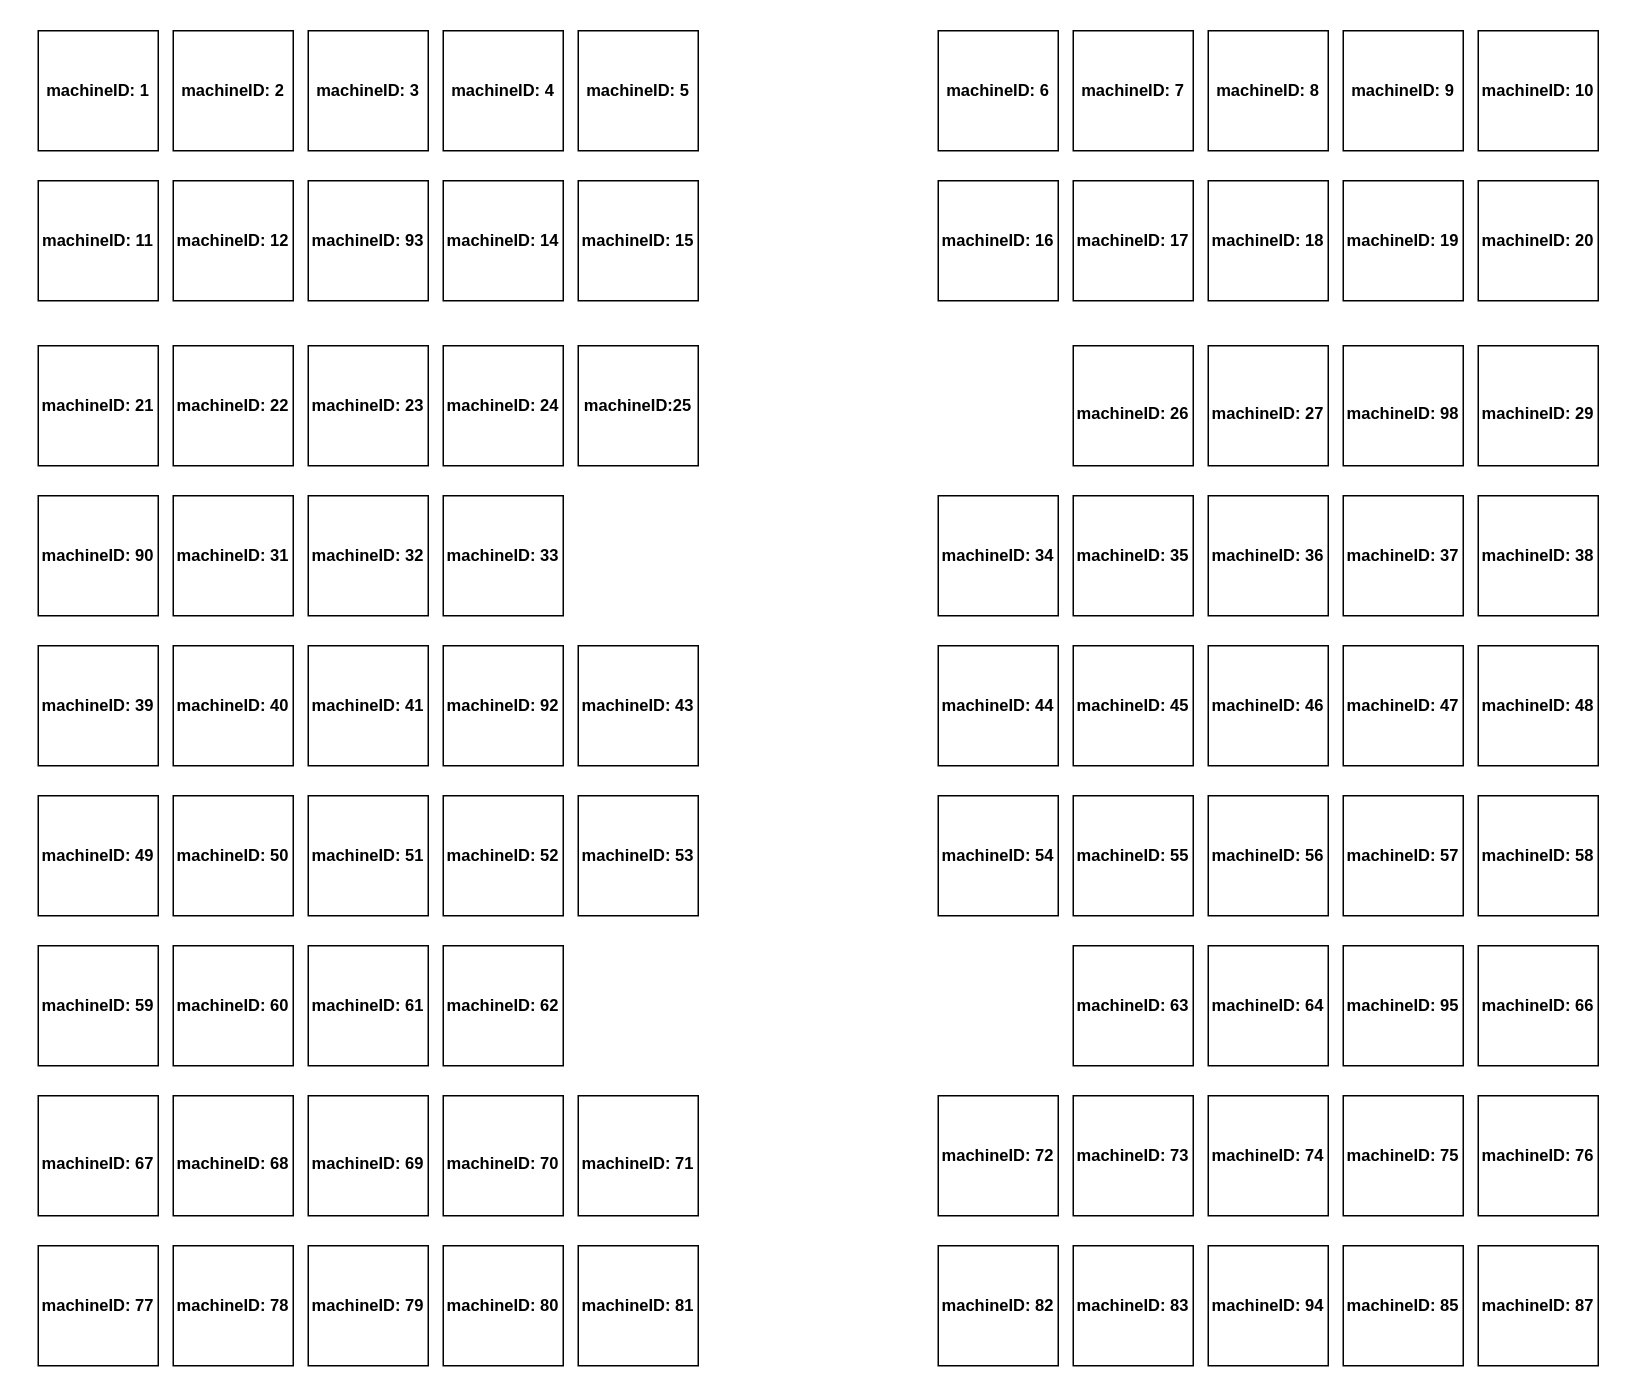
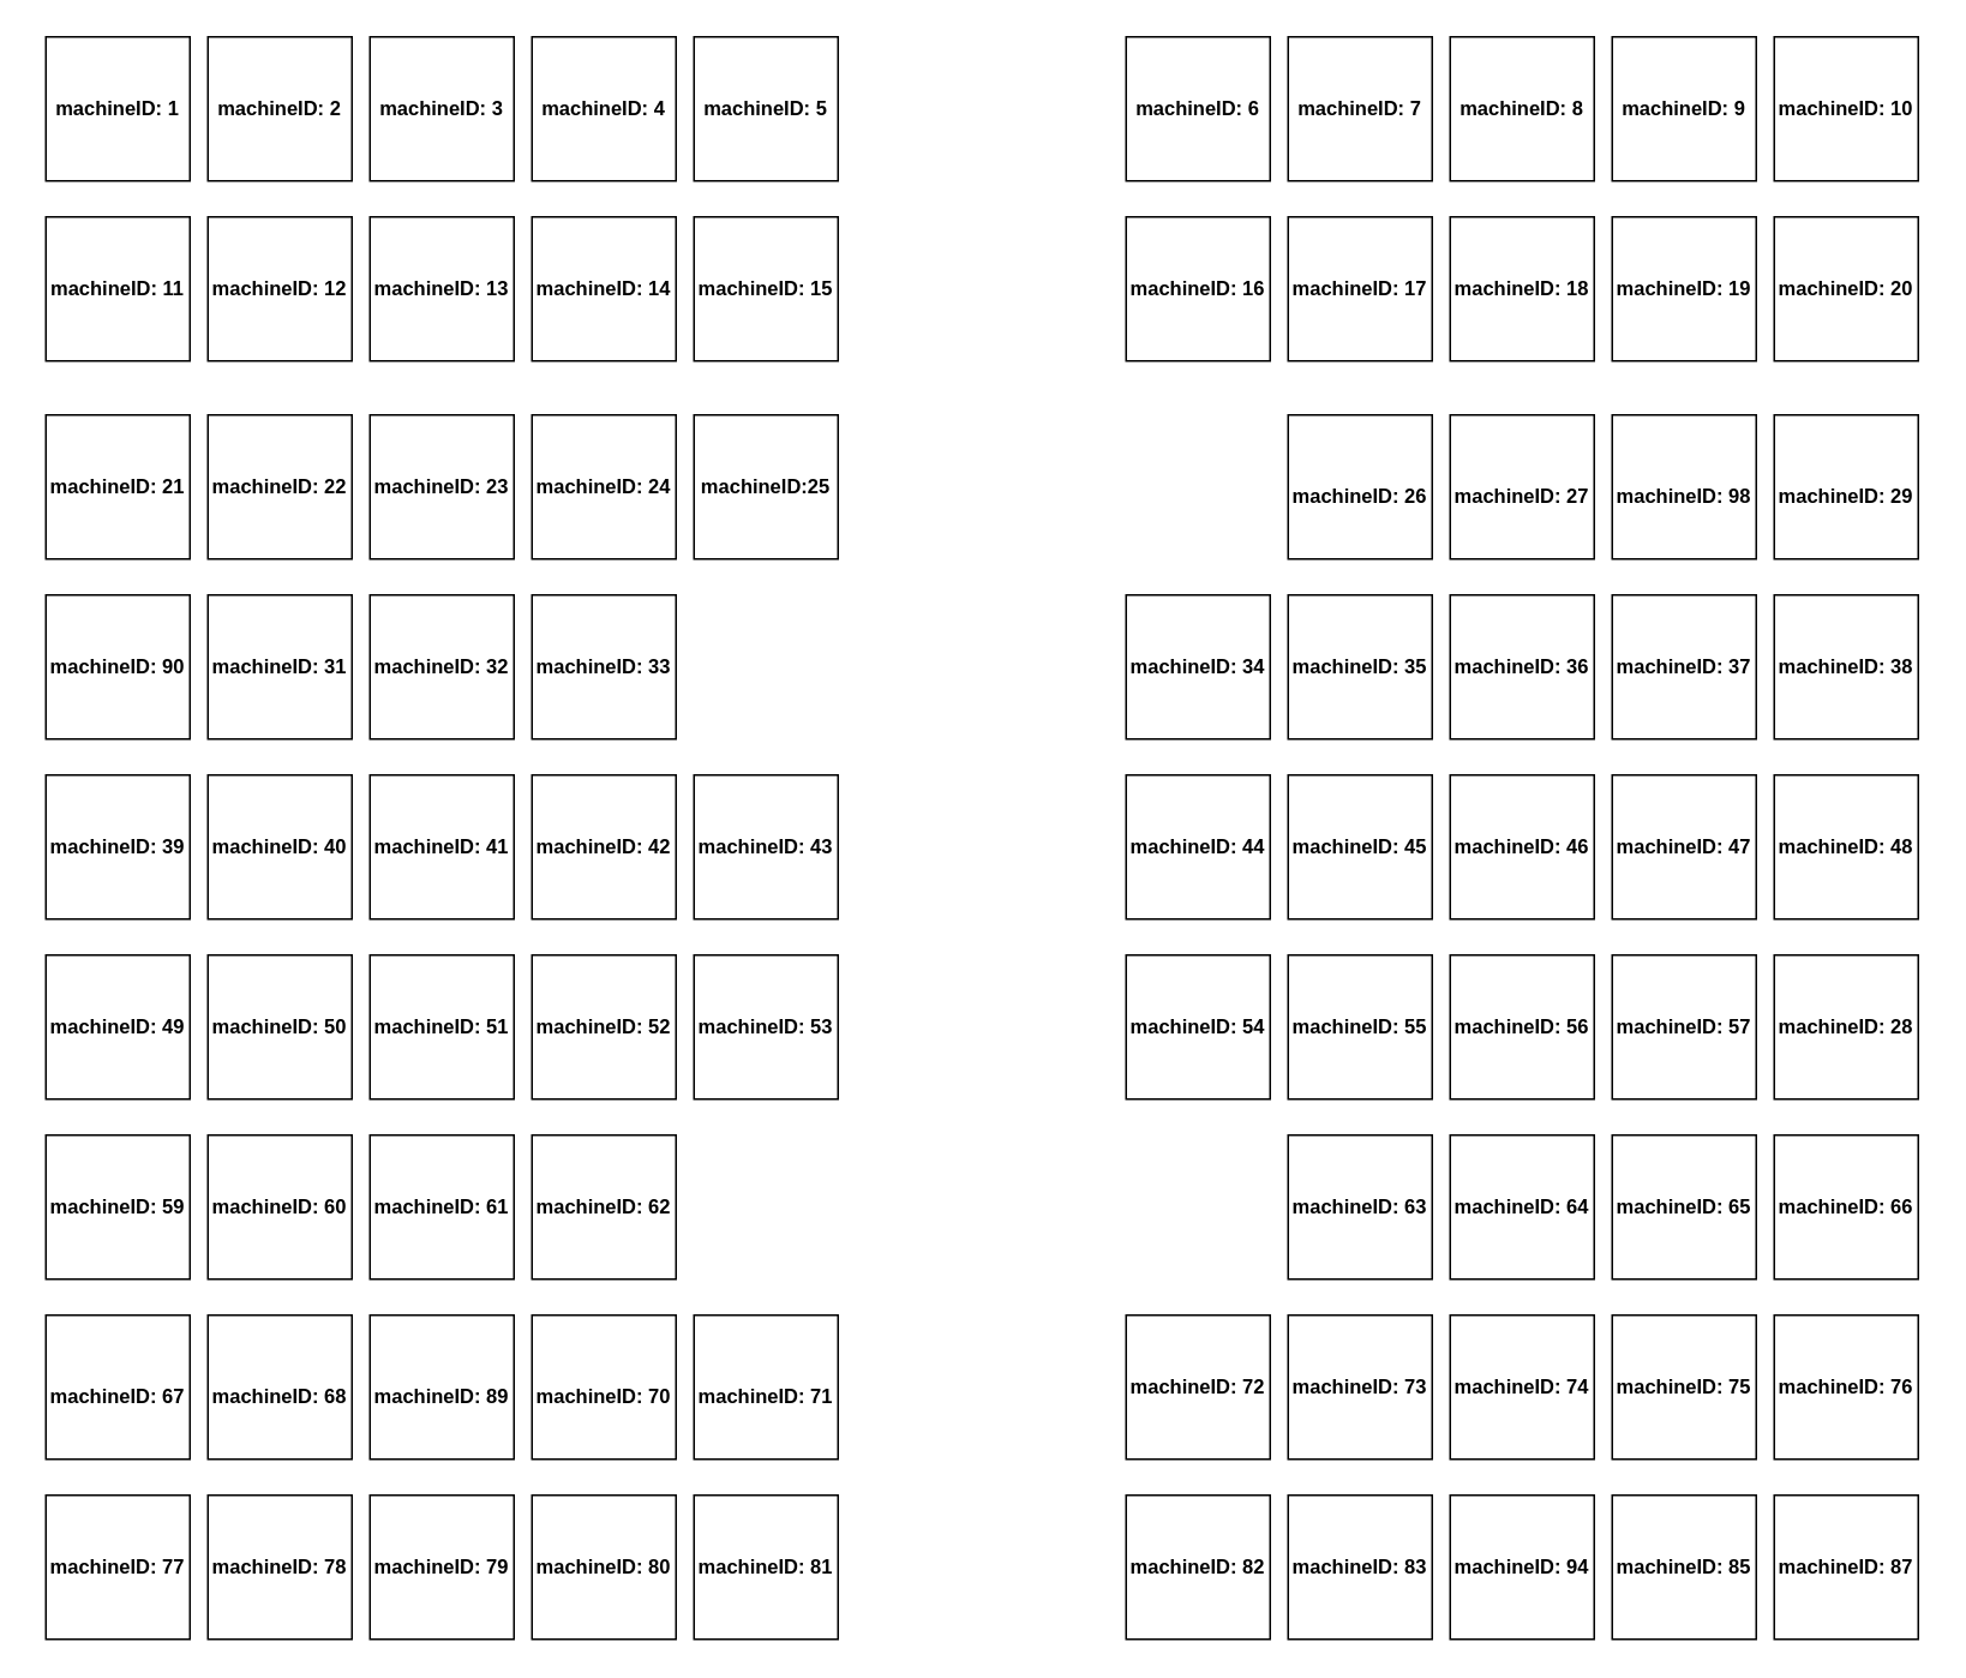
- <mxCell id="100" value="&lt;b style=&quot;&quot;&gt;&lt;font style=&quot;font-size: 11px;&quot;&gt;machineID: 93&lt;/font&gt;&lt;/b&gt;" style="text;html=1;strokeColor=none;fillColor=none;align=center;verticalAlign=middle;whiteSpace=wrap;rounded=0;" vertex="1" parent="1"><mxGeometry x="200" y="145" width="90" height="30" as="geometry" /></mxCell>
+ <mxCell id="100" value="&lt;b style=&quot;&quot;&gt;&lt;font style=&quot;font-size: 11px;&quot;&gt;machineID: 13&lt;/font&gt;&lt;/b&gt;" style="text;html=1;strokeColor=none;fillColor=none;align=center;verticalAlign=middle;whiteSpace=wrap;rounded=0;" vertex="1" parent="1"><mxGeometry x="200" y="145" width="90" height="30" as="geometry" /></mxCell>
- <mxCell id="129" value="&lt;b style=&quot;&quot;&gt;&lt;font style=&quot;font-size: 11px;&quot;&gt;machineID: 92&lt;/font&gt;&lt;/b&gt;" style="text;html=1;strokeColor=none;fillColor=none;align=center;verticalAlign=middle;whiteSpace=wrap;rounded=0;" vertex="1" parent="1"><mxGeometry x="290" y="455" width="90" height="30" as="geometry" /></mxCell>
+ <mxCell id="129" value="&lt;b style=&quot;&quot;&gt;&lt;font style=&quot;font-size: 11px;&quot;&gt;machineID: 42&lt;/font&gt;&lt;/b&gt;" style="text;html=1;strokeColor=none;fillColor=none;align=center;verticalAlign=middle;whiteSpace=wrap;rounded=0;" vertex="1" parent="1"><mxGeometry x="290" y="455" width="90" height="30" as="geometry" /></mxCell>
- <mxCell id="160" value="&lt;b style=&quot;&quot;&gt;&lt;font style=&quot;font-size: 11px;&quot;&gt;machineID: 58&lt;/font&gt;&lt;/b&gt;" style="text;html=1;strokeColor=none;fillColor=none;align=center;verticalAlign=middle;whiteSpace=wrap;rounded=0;" vertex="1" parent="1"><mxGeometry x="980" y="555" width="90" height="30" as="geometry" /></mxCell>
+ <mxCell id="160" value="&lt;b style=&quot;&quot;&gt;&lt;font style=&quot;font-size: 11px;&quot;&gt;machineID: 28&lt;/font&gt;&lt;/b&gt;" style="text;html=1;strokeColor=none;fillColor=none;align=center;verticalAlign=middle;whiteSpace=wrap;rounded=0;" vertex="1" parent="1"><mxGeometry x="980" y="555" width="90" height="30" as="geometry" /></mxCell>
- <mxCell id="172" value="&lt;b style=&quot;&quot;&gt;&lt;font style=&quot;font-size: 11px;&quot;&gt;machineID: 95&lt;/font&gt;&lt;/b&gt;" style="text;html=1;strokeColor=none;fillColor=none;align=center;verticalAlign=middle;whiteSpace=wrap;rounded=0;" vertex="1" parent="1"><mxGeometry x="890" y="655" width="90" height="30" as="geometry" /></mxCell>
+ <mxCell id="172" value="&lt;b style=&quot;&quot;&gt;&lt;font style=&quot;font-size: 11px;&quot;&gt;machineID: 65&lt;/font&gt;&lt;/b&gt;" style="text;html=1;strokeColor=none;fillColor=none;align=center;verticalAlign=middle;whiteSpace=wrap;rounded=0;" vertex="1" parent="1"><mxGeometry x="890" y="655" width="90" height="30" as="geometry" /></mxCell>
- <mxCell id="138" value="&lt;b style=&quot;&quot;&gt;&lt;font style=&quot;font-size: 11px;&quot;&gt;machineID: 69&lt;/font&gt;&lt;/b&gt;" style="text;html=1;strokeColor=none;fillColor=none;align=center;verticalAlign=middle;whiteSpace=wrap;rounded=0;" vertex="1" parent="1"><mxGeometry x="200" y="760" width="90" height="30" as="geometry" /></mxCell>
+ <mxCell id="138" value="&lt;b style=&quot;&quot;&gt;&lt;font style=&quot;font-size: 11px;&quot;&gt;machineID: 89&lt;/font&gt;&lt;/b&gt;" style="text;html=1;strokeColor=none;fillColor=none;align=center;verticalAlign=middle;whiteSpace=wrap;rounded=0;" vertex="1" parent="1"><mxGeometry x="200" y="760" width="90" height="30" as="geometry" /></mxCell>
